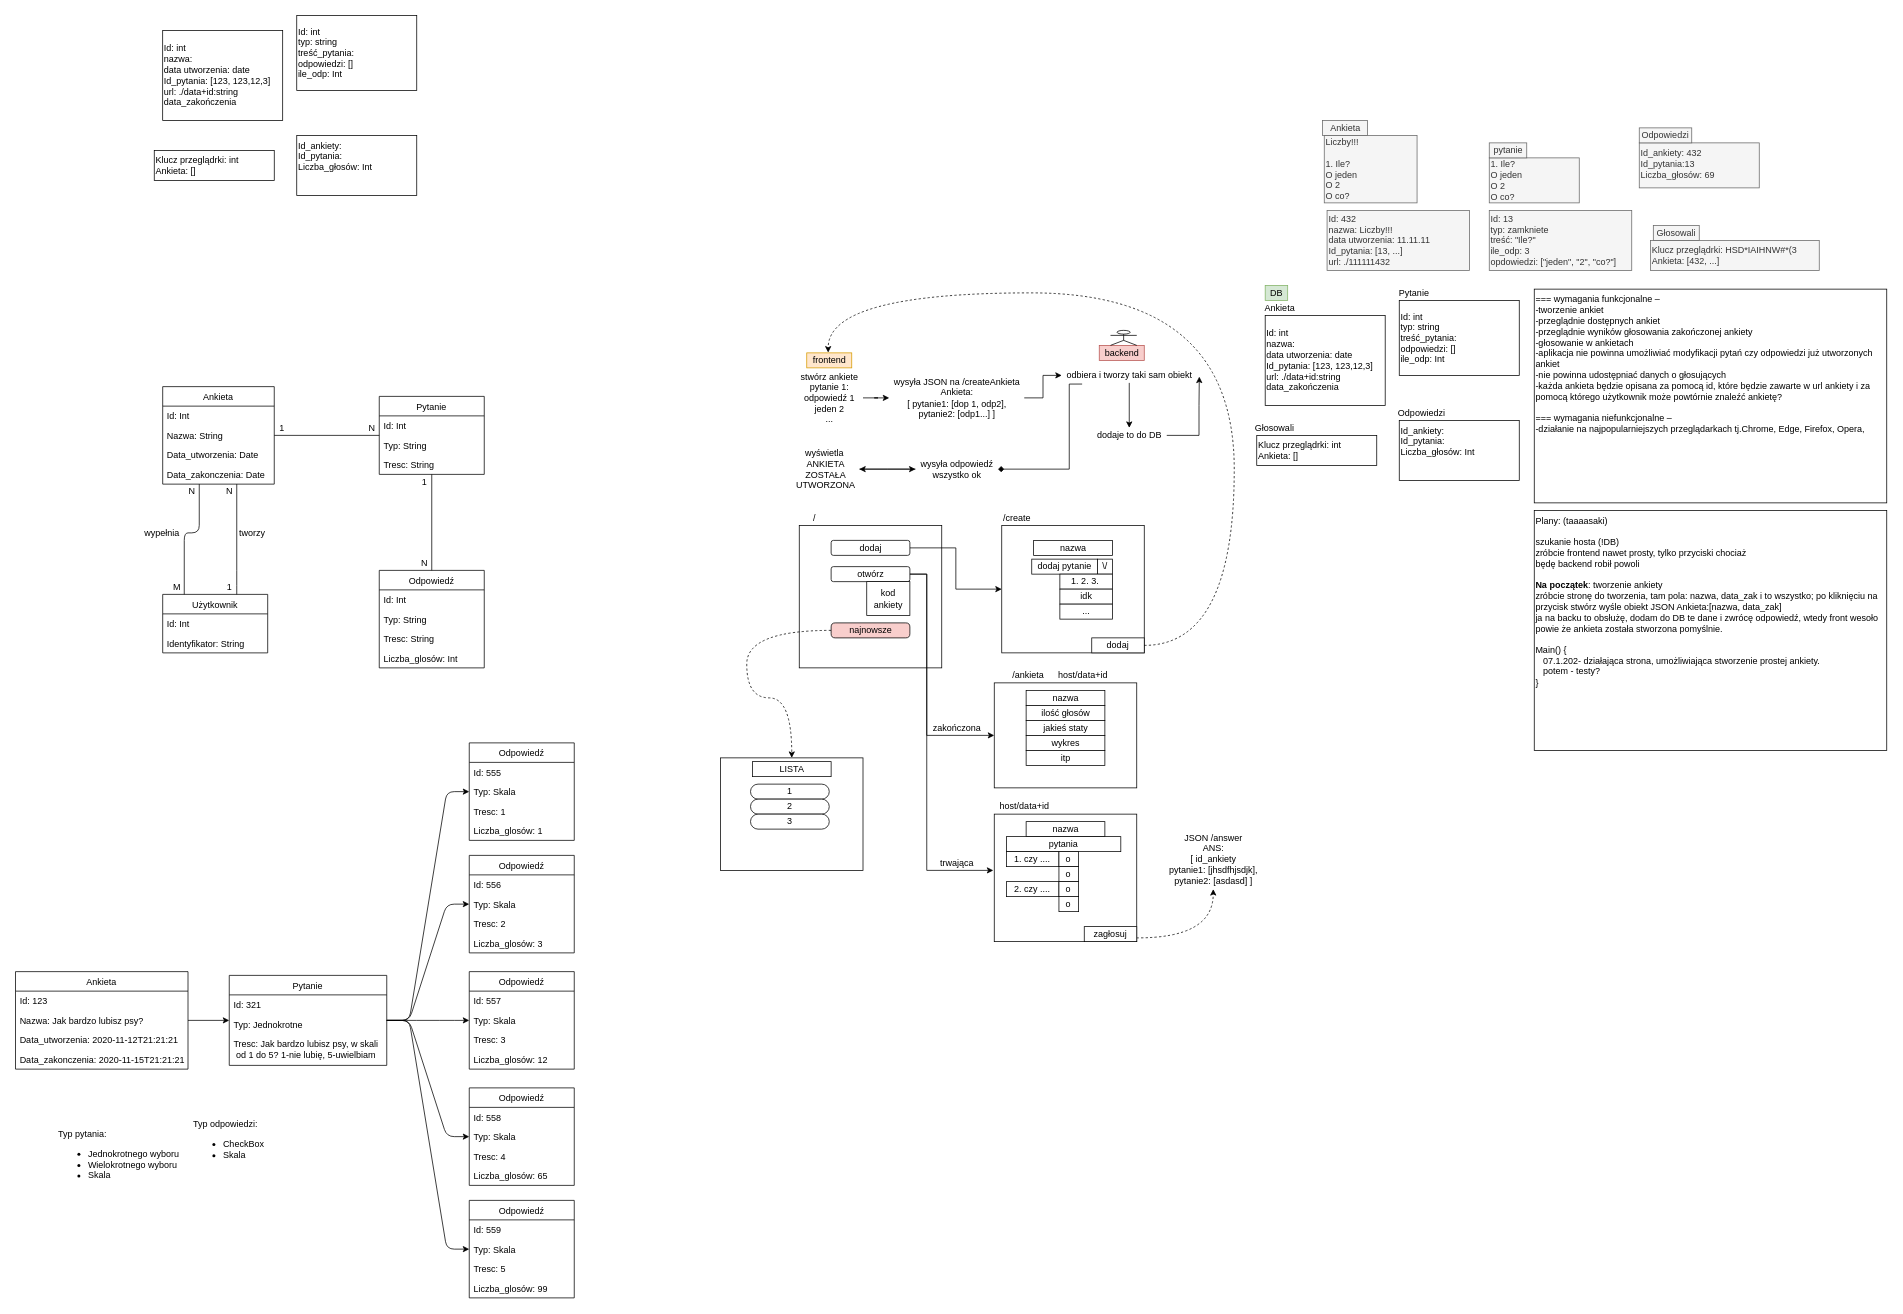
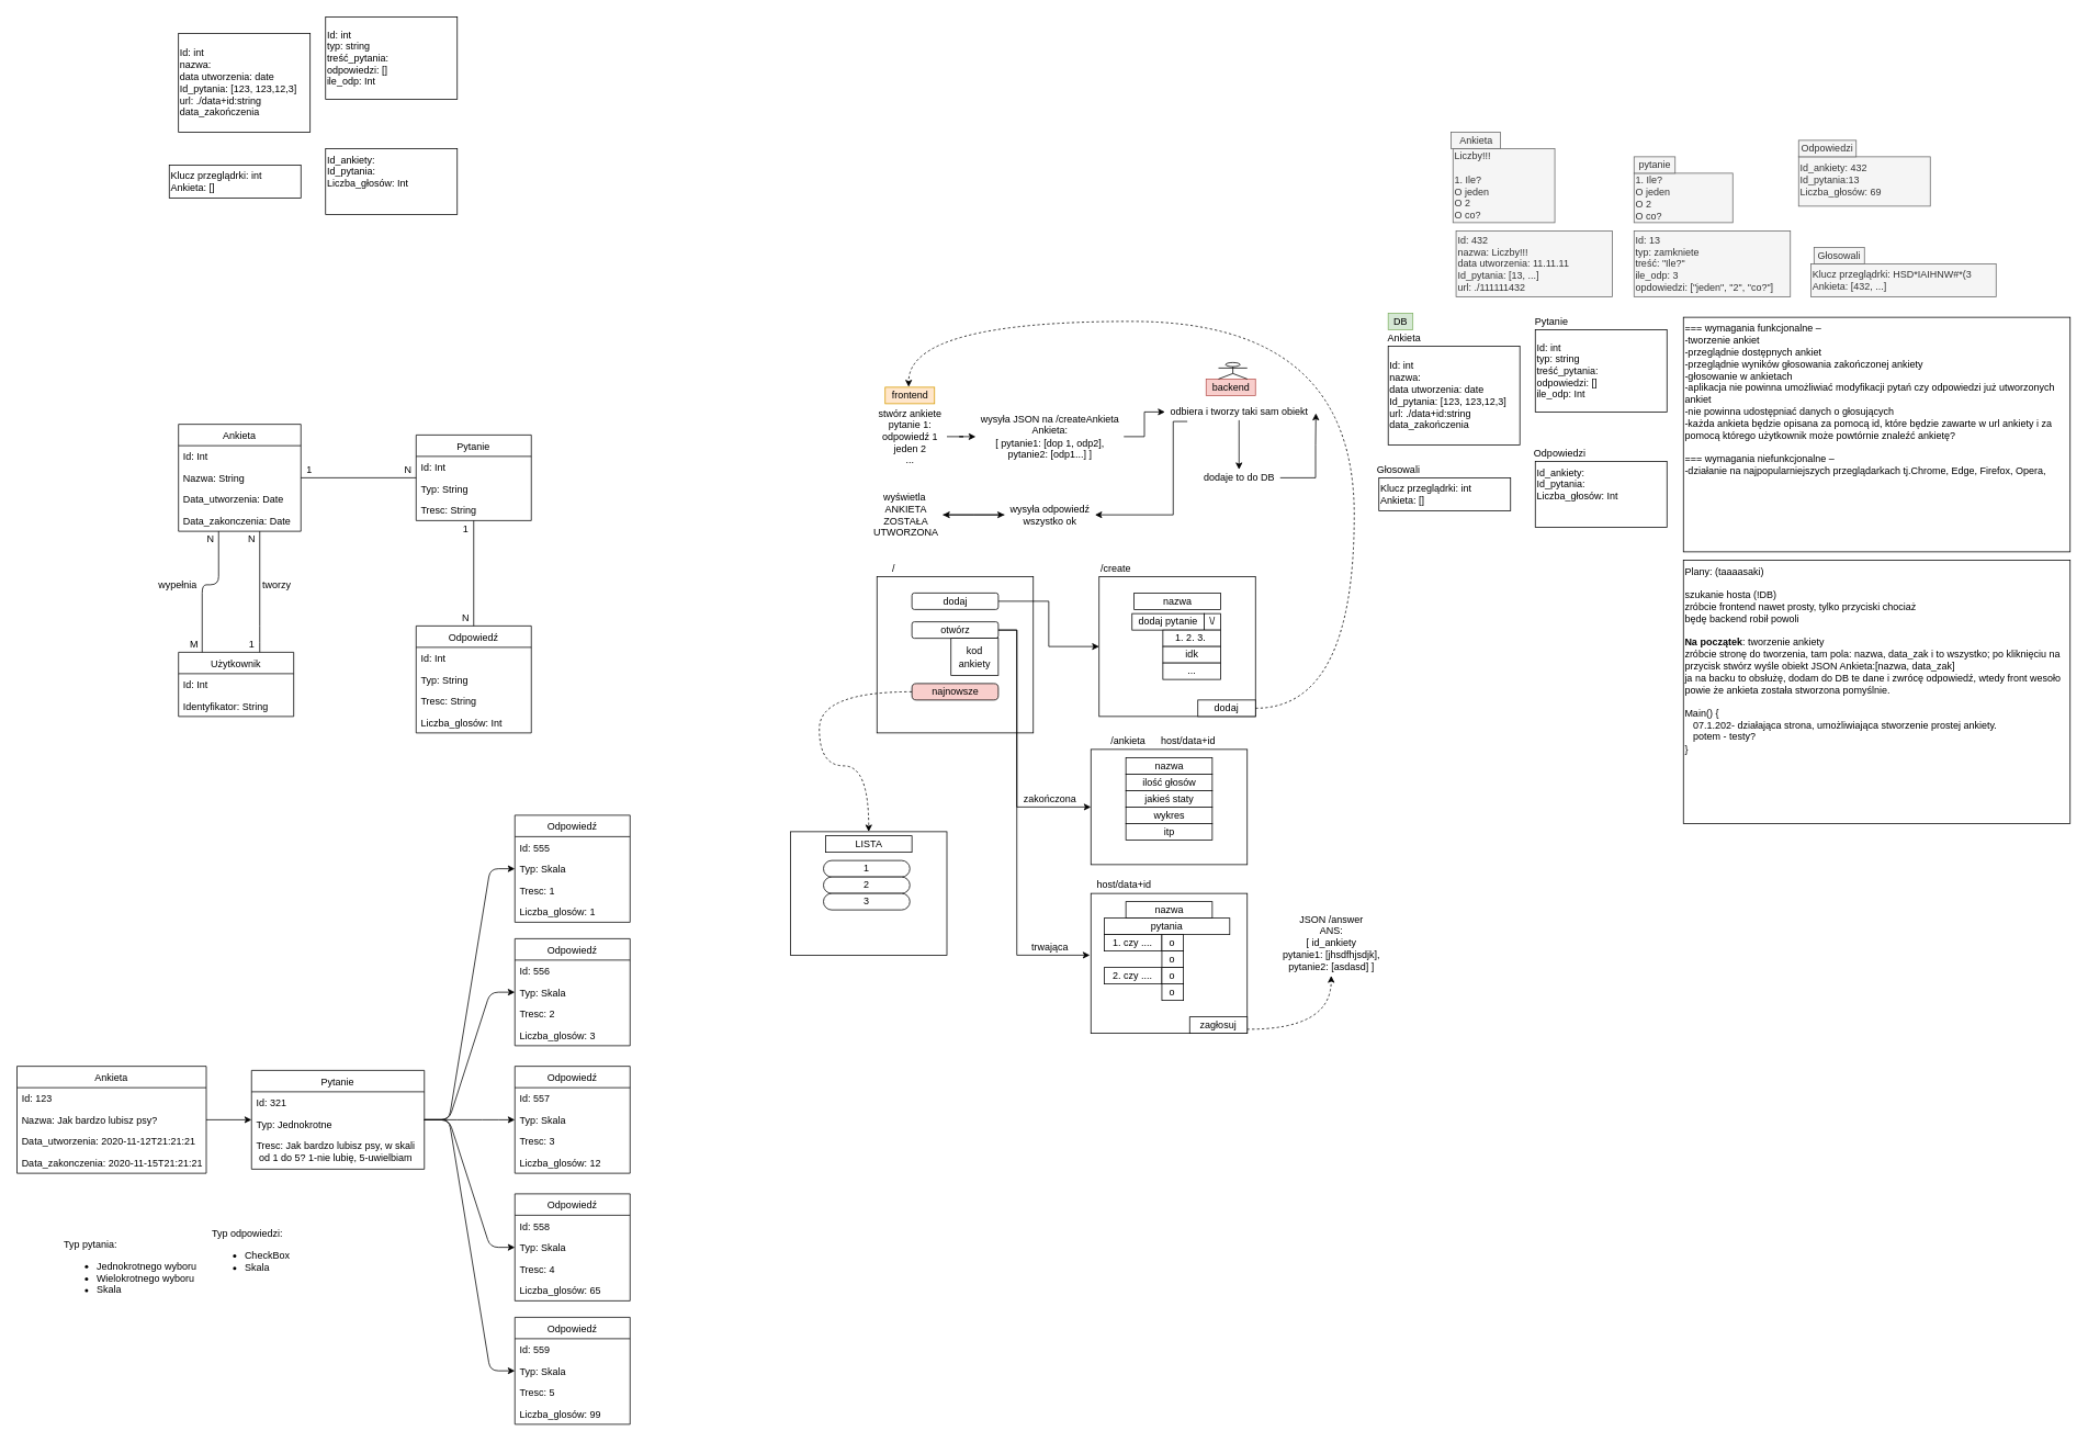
- <mxCell id="12" style="edgeStyle=orthogonalEdgeStyle;rounded=0;orthogonalLoop=1;jettySize=auto;html=1;exitX=0.151;exitY=1.079;exitDx=0;exitDy=0;exitPerimeter=0;endArrow=diamond;" parent="1" source="13" target="17" edge="1"><mxGeometry relative="1" as="geometry"><Array as="points"><mxPoint x="1425" y="512" /><mxPoint x="1425" y="625" /></Array></mxGeometry></mxCell>
+ <mxCell id="12" style="edgeStyle=orthogonalEdgeStyle;rounded=0;orthogonalLoop=1;jettySize=auto;html=1;exitX=0.151;exitY=1.079;exitDx=0;exitDy=0;exitPerimeter=0;" parent="1" source="13" target="17" edge="1"><mxGeometry relative="1" as="geometry"><Array as="points"><mxPoint x="1425" y="512" /><mxPoint x="1425" y="625" /></Array></mxGeometry></mxCell>
